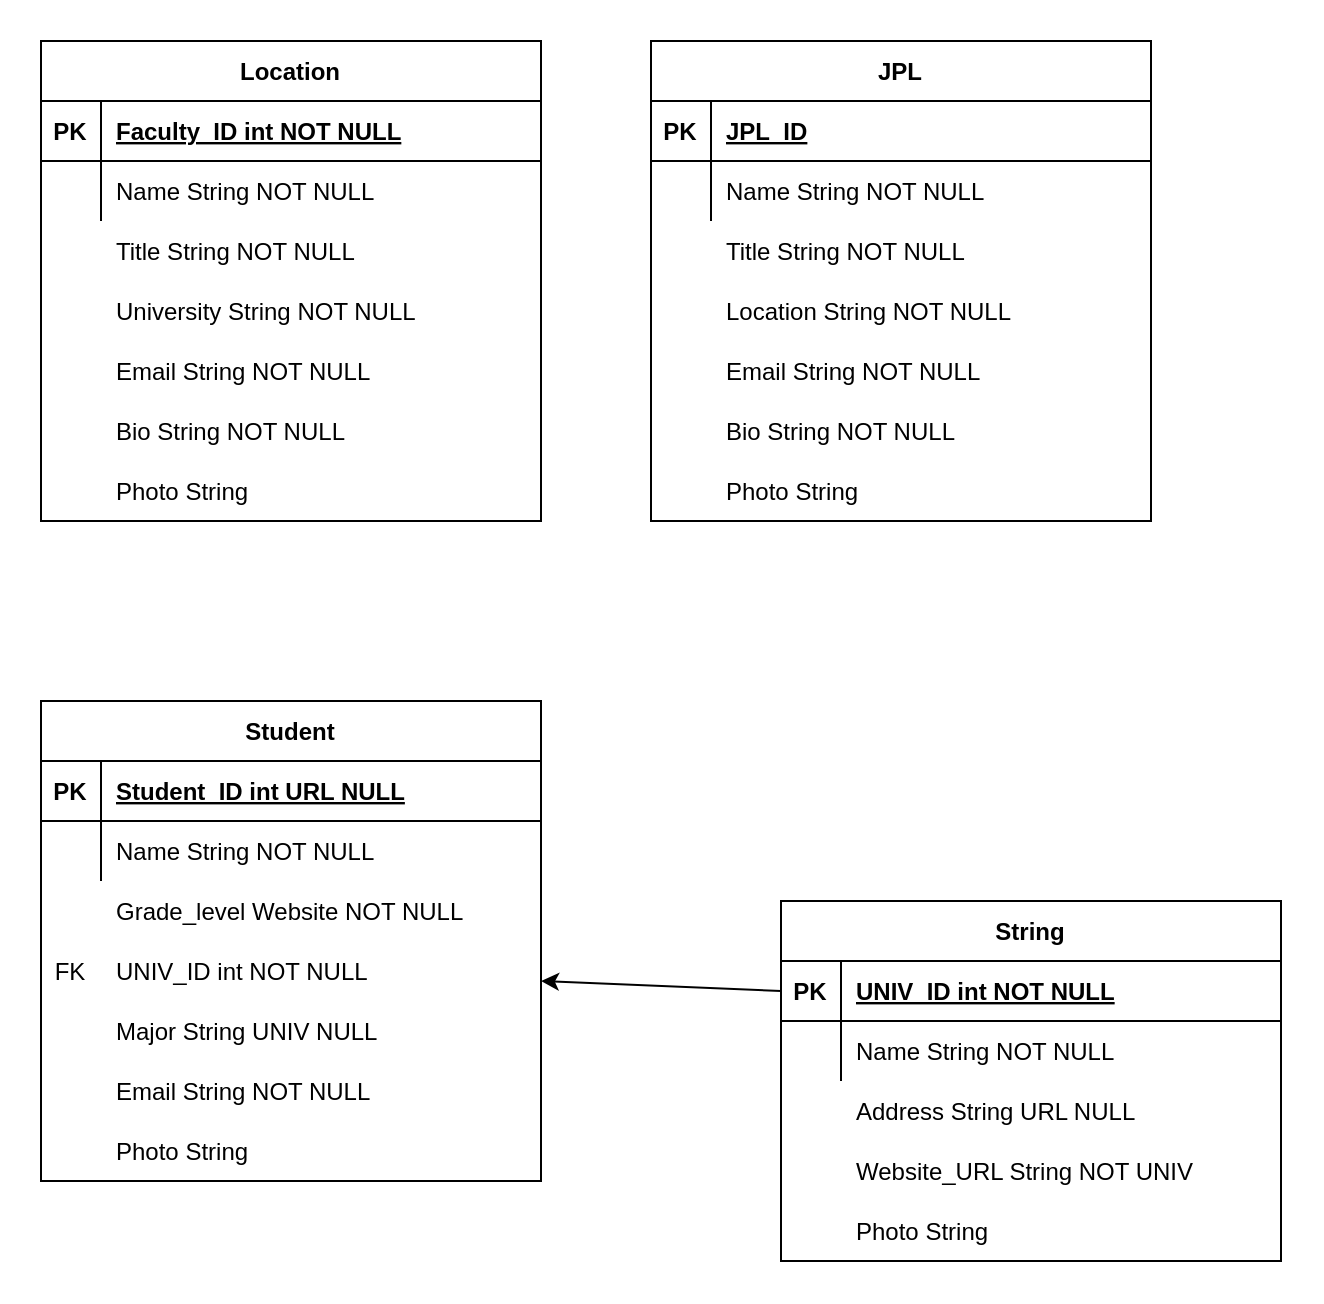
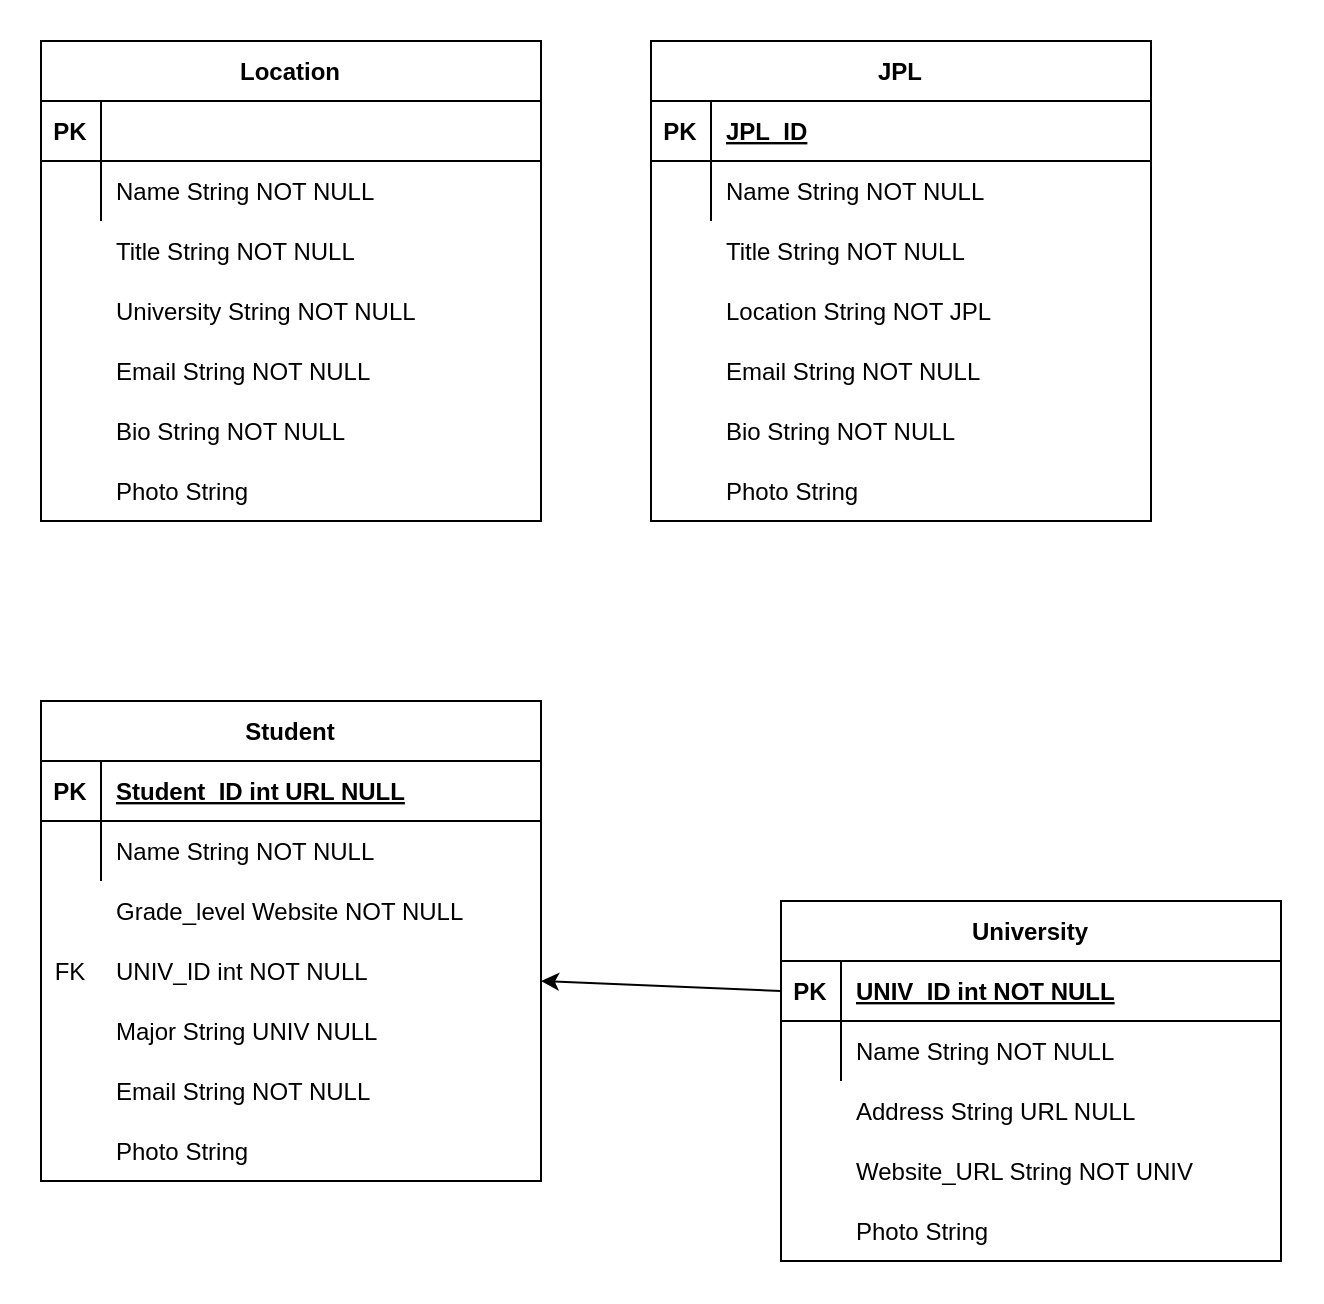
- <mxCell id="5" value="Faculty_ID int NOT NULL" style="shape=partialRectangle;overflow=hidden;connectable=0;fillColor=none;top=0;left=0;bottom=0;right=0;align=left;spacingLeft=6;fontStyle=5;" parent="3" vertex="1"><mxGeometry x="30" width="220" height="30" as="geometry"><mxRectangle width="220" height="30" as="alternateBounds" /></mxGeometry></mxCell>
- <mxCell id="29" value="Location String NOT NULL" style="shape=partialRectangle;overflow=hidden;connectable=0;fillColor=none;top=0;left=0;bottom=0;right=0;align=left;spacingLeft=6;" vertex="1" parent="1"><mxGeometry x="355" y="140" width="220" height="30" as="geometry" /></mxCell>
+ <mxCell id="29" value="Location String NOT JPL" style="shape=partialRectangle;overflow=hidden;connectable=0;fillColor=none;top=0;left=0;bottom=0;right=0;align=left;spacingLeft=6;" vertex="1" parent="1"><mxGeometry x="355" y="140" width="220" height="30" as="geometry" /></mxCell>
- <mxCell id="53" value="String" style="shape=table;startSize=30;container=1;collapsible=1;childLayout=tableLayout;fixedRows=1;rowLines=0;fontStyle=1;align=center;resizeLast=1;" vertex="1" parent="1"><mxGeometry x="390" y="450" width="250" height="180" as="geometry"><mxRectangle x="120" y="120" width="80" height="30" as="alternateBounds" /></mxGeometry></mxCell>
+ <mxCell id="53" value="University" style="shape=table;startSize=30;container=1;collapsible=1;childLayout=tableLayout;fixedRows=1;rowLines=0;fontStyle=1;align=center;resizeLast=1;" vertex="1" parent="1"><mxGeometry x="390" y="450" width="250" height="180" as="geometry"><mxRectangle x="120" y="120" width="80" height="30" as="alternateBounds" /></mxGeometry></mxCell>
